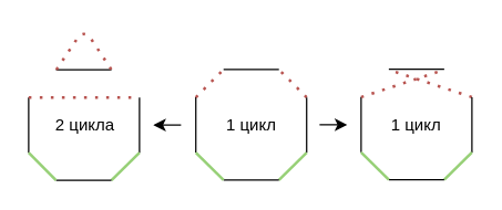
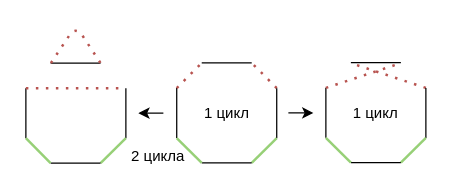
- <mxCell id="20" value="2 цикла" style="text;html=1;strokeColor=none;fillColor=none;align=center;verticalAlign=middle;whiteSpace=wrap;rounded=0;" vertex="1" parent="1"><mxGeometry x="35.76" y="80" width="50.24" height="20" as="geometry" /></mxCell>
+ <mxCell id="20" value="2 цикла" style="text;html=1;strokeColor=none;fillColor=none;align=center;verticalAlign=middle;whiteSpace=wrap;rounded=0;" vertex="1" parent="1"><mxGeometry x="100.76" y="115" width="50.24" height="20" as="geometry" /></mxCell>
